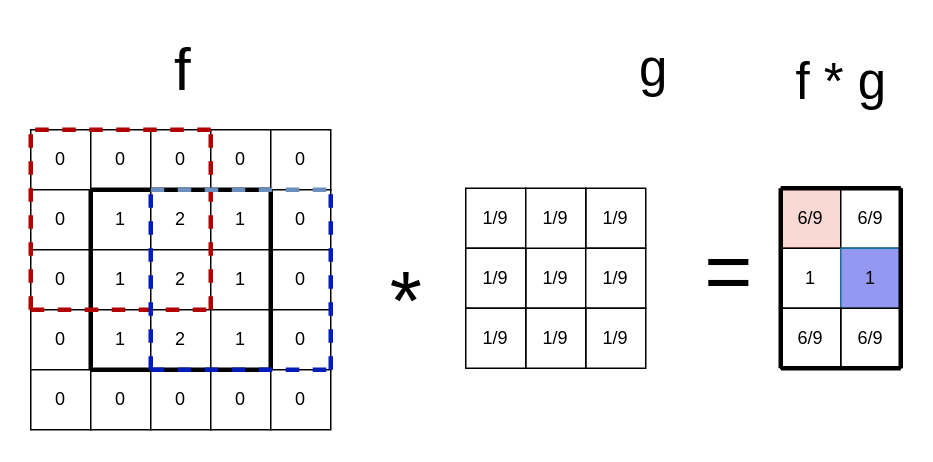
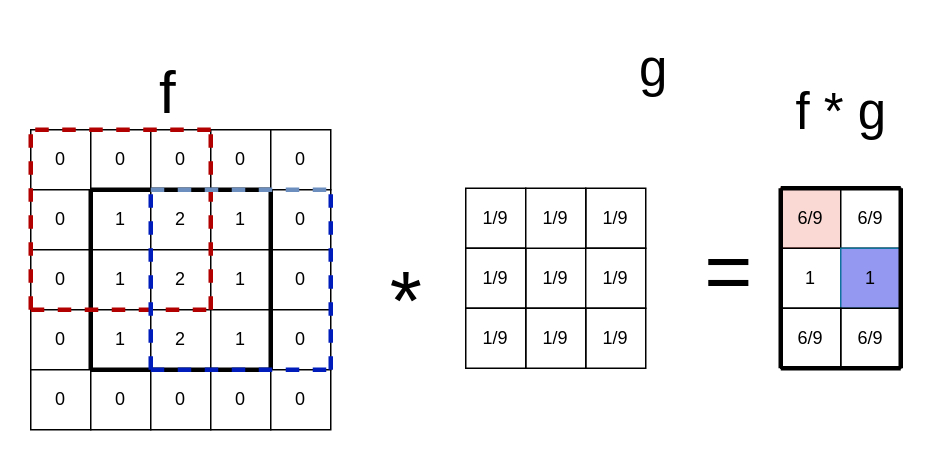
- <mxCell id="56" value="&lt;font style=&quot;font-size: 40px&quot;&gt;f&lt;br&gt;&lt;/font&gt;" style="text;html=1;align=center;verticalAlign=middle;resizable=0;points=[];autosize=1;fontSize=12;" vertex="1" parent="1"><mxGeometry x="106" y="30" width="30" height="30" as="geometry" /></mxCell>
+ <mxCell id="56" value="&lt;font style=&quot;font-size: 40px&quot;&gt;f&lt;br&gt;&lt;/font&gt;" style="text;html=1;align=center;verticalAlign=middle;resizable=0;points=[];autosize=1;fontSize=12;" vertex="1" parent="1"><mxGeometry x="96" y="45" width="30" height="30" as="geometry" /></mxCell>
- <mxCell id="58" value="f * g" style="text;html=1;align=center;verticalAlign=middle;resizable=0;points=[];autosize=1;fontSize=34;" vertex="1" parent="1"><mxGeometry x="520" y="29" width="80" height="50" as="geometry" /></mxCell>
+ <mxCell id="58" value="f * g" style="text;html=1;align=center;verticalAlign=middle;resizable=0;points=[];autosize=1;fontSize=34;" vertex="1" parent="1"><mxGeometry x="520" y="49" width="80" height="50" as="geometry" /></mxCell>
